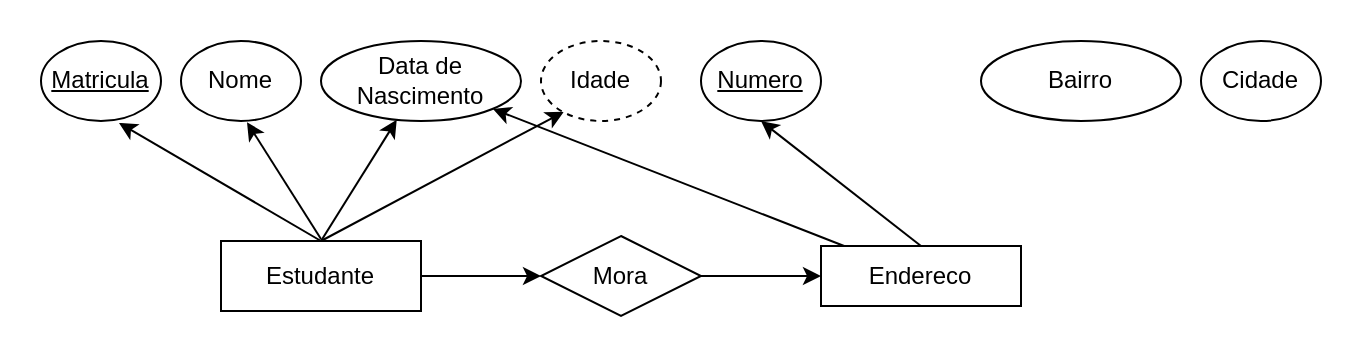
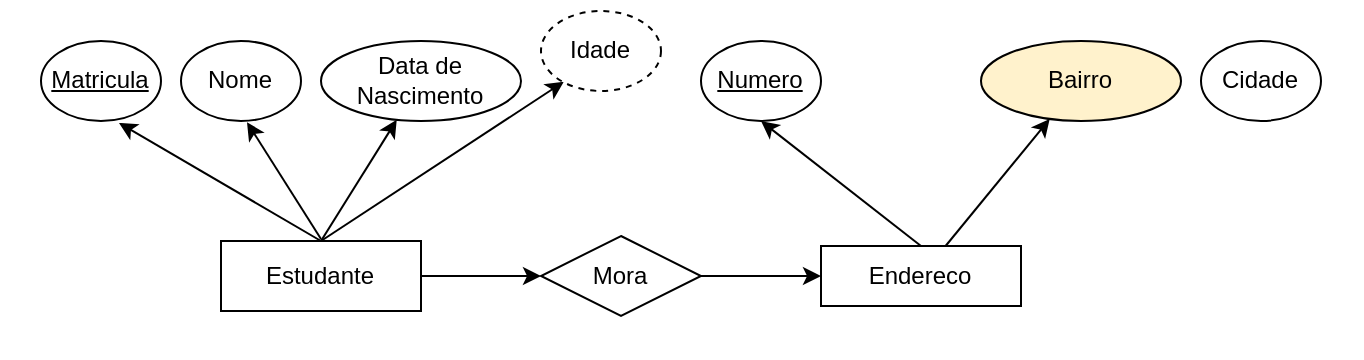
- <mxCell id="11" value="Idade" style="ellipse;whiteSpace=wrap;html=1;shadow=0;dashed=1;" parent="1" vertex="1"><mxGeometry x="270" y="20" width="60" height="40" as="geometry" /></mxCell>
+ <mxCell id="11" value="Idade" style="ellipse;whiteSpace=wrap;html=1;shadow=0;dashed=1;" parent="1" vertex="1"><mxGeometry x="270" y="5" width="60" height="40" as="geometry" /></mxCell>
- <mxCell id="18" value="Bairro" style="ellipse;whiteSpace=wrap;html=1;" vertex="1" parent="1"><mxGeometry x="490" y="20" width="100" height="40" as="geometry" /></mxCell>
+ <mxCell id="18" value="Bairro" style="ellipse;whiteSpace=wrap;html=1;fillColor=#fff2cc;" vertex="1" parent="1"><mxGeometry x="490" y="20" width="100" height="40" as="geometry" /></mxCell>
- <mxCell id="15" style="edgeStyle=none;rounded=0;orthogonalLoop=1;jettySize=auto;html=1;" edge="1" parent="1" source="16" target="10"><mxGeometry relative="1" as="geometry" /></mxCell>
+ <mxCell id="15" style="edgeStyle=none;rounded=0;orthogonalLoop=1;jettySize=auto;html=1;" edge="1" parent="1" source="16" target="18"><mxGeometry relative="1" as="geometry" /></mxCell>
